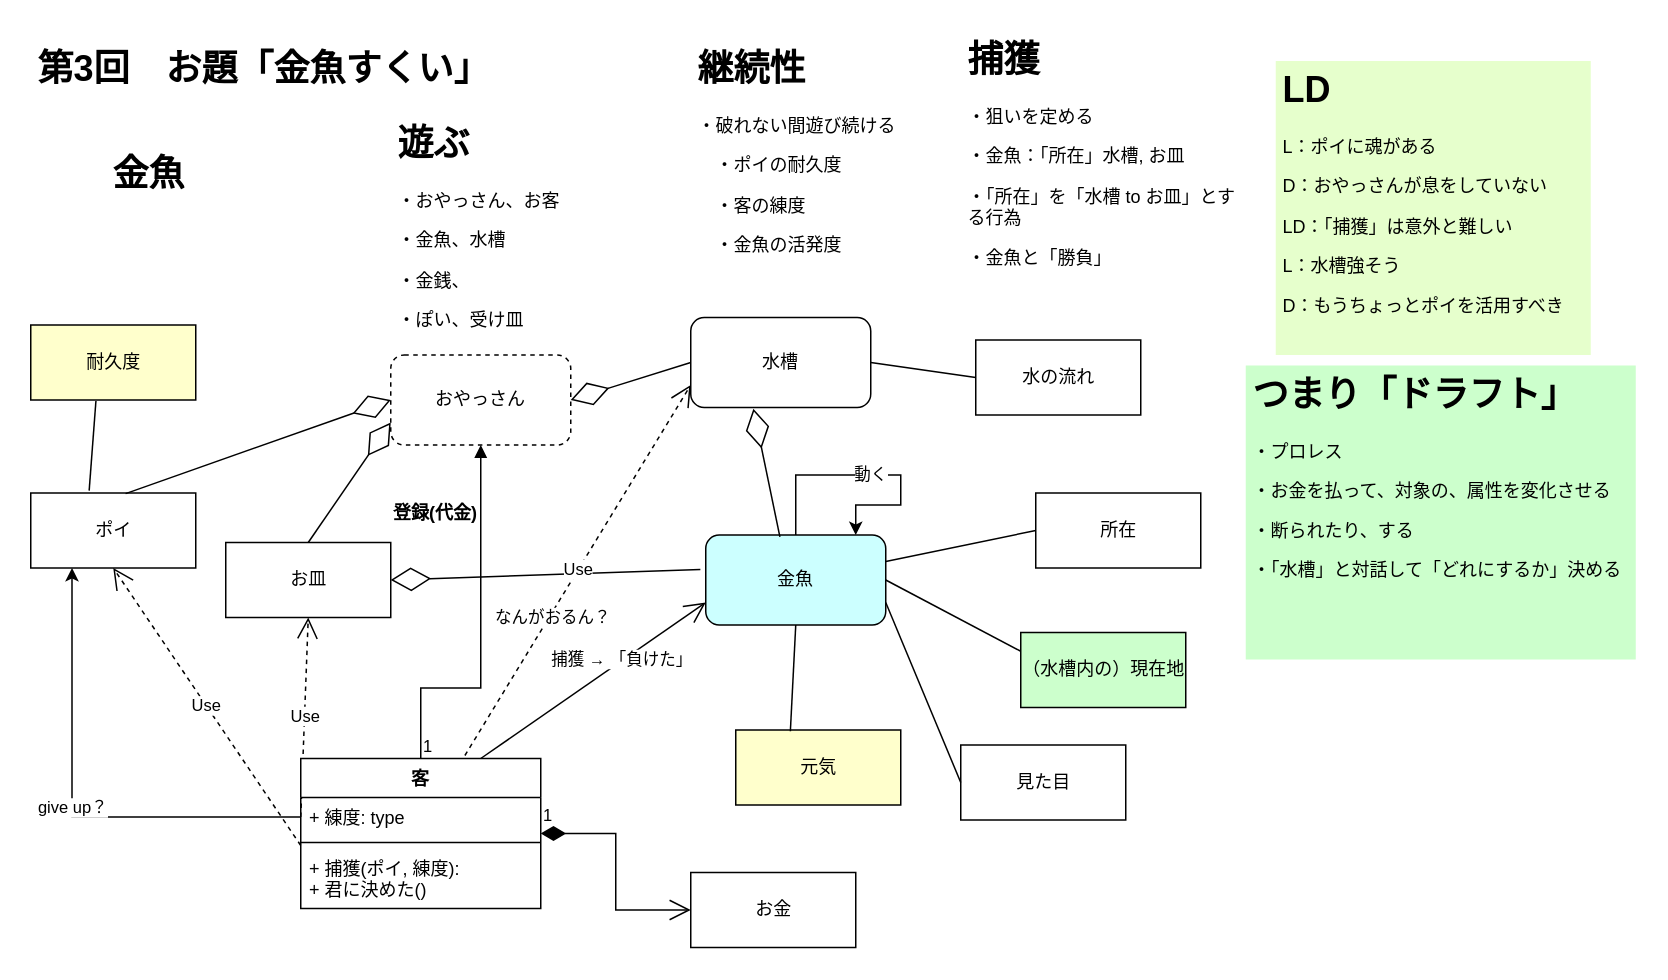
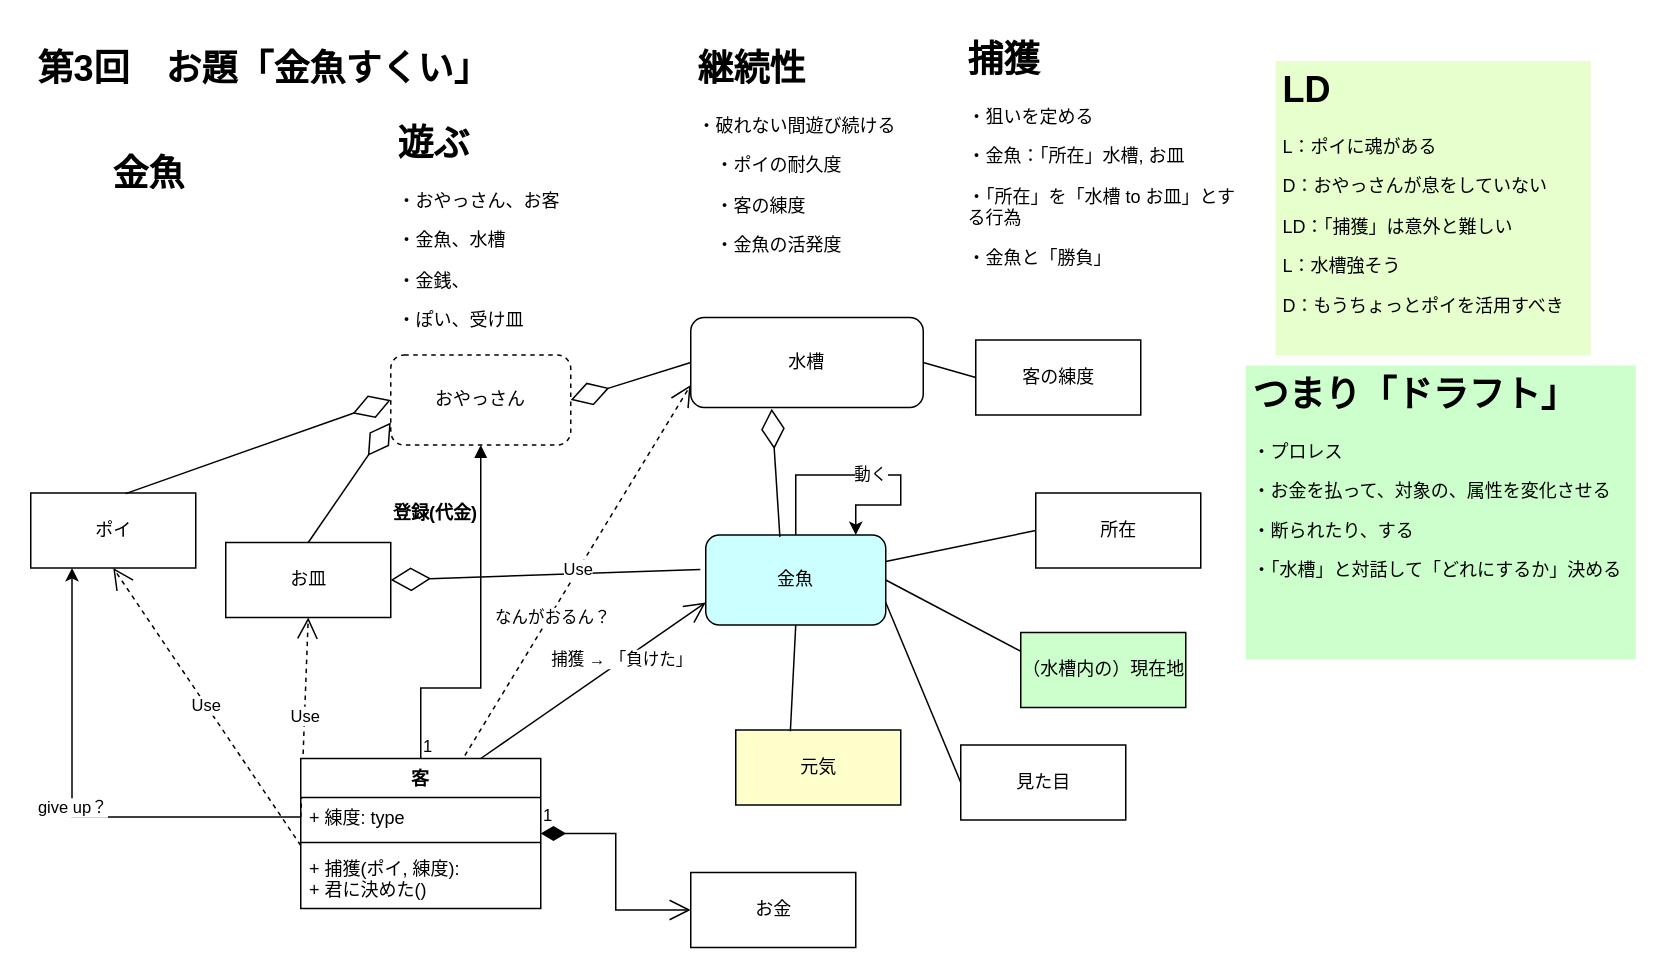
- <mxCell id="20" value="耐久度" style="html=1;fillColor=#FFFFCC;" vertex="1" parent="1"><mxGeometry x="20" y="216" width="110" height="50" as="geometry" /></mxCell>
- <mxCell id="7" value="水槽" style="rounded=1;whiteSpace=wrap;html=1;" vertex="1" parent="1"><mxGeometry x="460" y="211" width="120" height="60" as="geometry" /></mxCell>
+ <mxCell id="7" value="水槽" style="rounded=1;whiteSpace=wrap;html=1;" vertex="1" parent="1"><mxGeometry x="460" y="211" width="155" height="60" as="geometry" /></mxCell>
- <mxCell id="43" value="水の流れ" style="html=1;" vertex="1" parent="1"><mxGeometry x="650" y="226" width="110" height="50" as="geometry" /></mxCell>
+ <mxCell id="43" value="客の練度" style="html=1;" vertex="1" parent="1"><mxGeometry x="650" y="226" width="110" height="50" as="geometry" /></mxCell>
- <mxCell id="21" value="" style="endArrow=none;html=1;rounded=0;exitX=0.354;exitY=-0.031;exitDx=0;exitDy=0;exitPerimeter=0;entryX=0.395;entryY=1.013;entryDx=0;entryDy=0;entryPerimeter=0;" edge="1" parent="1" source="11" target="20"><mxGeometry width="50" height="50" relative="1" as="geometry"><mxPoint x="330" y="296" as="sourcePoint" /><mxPoint x="380" y="246" as="targetPoint" /></mxGeometry></mxCell>
